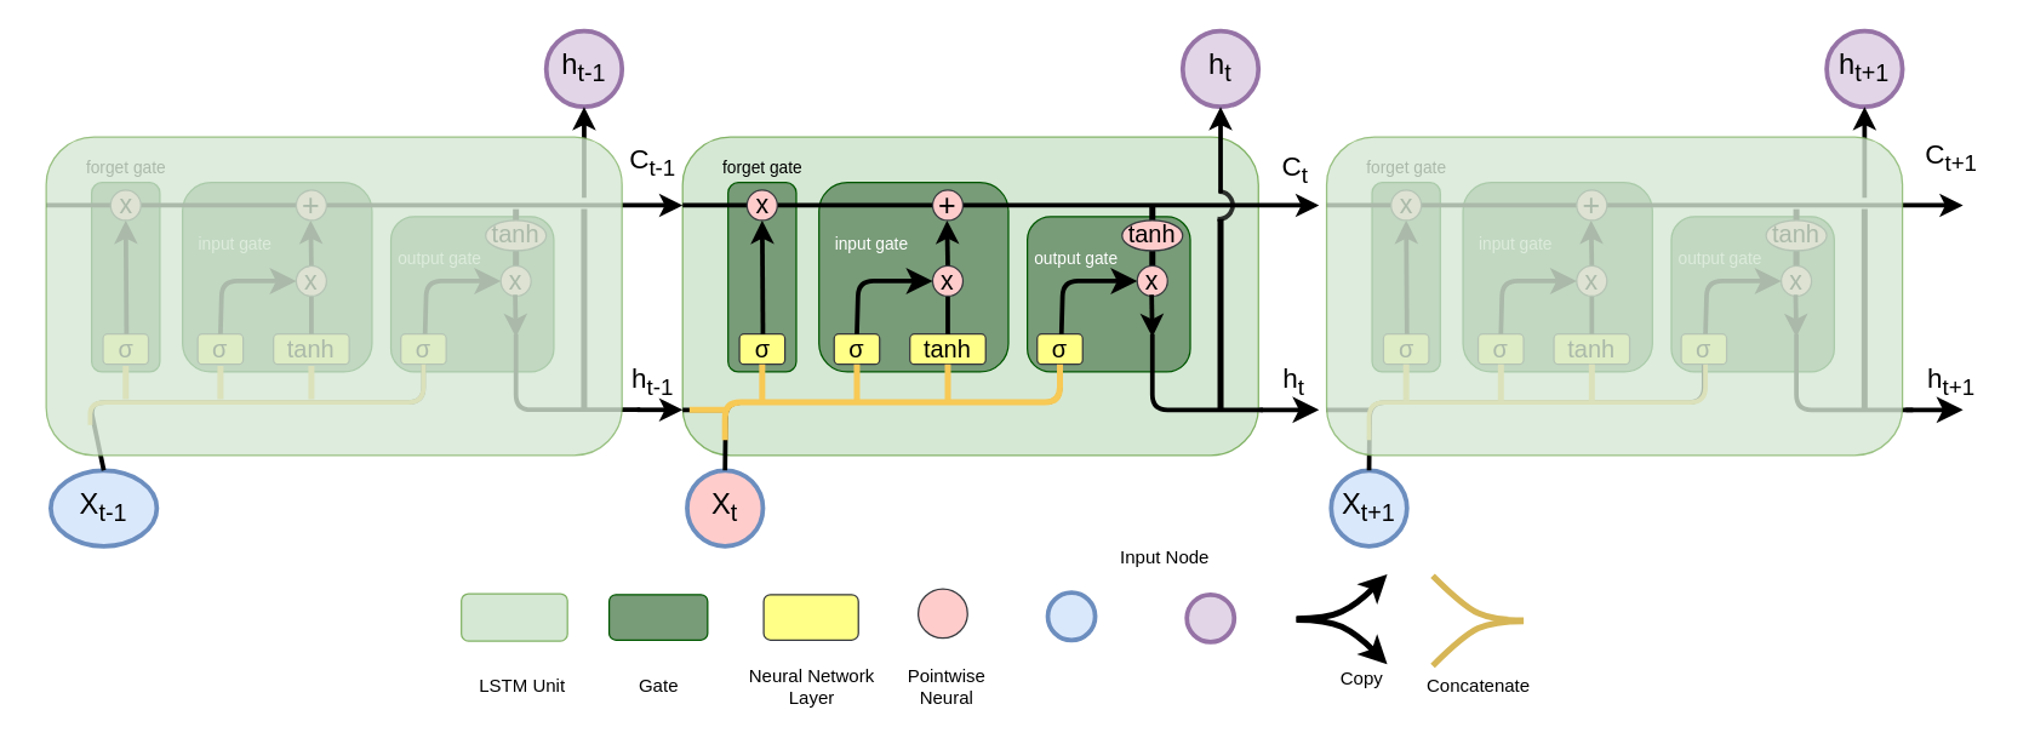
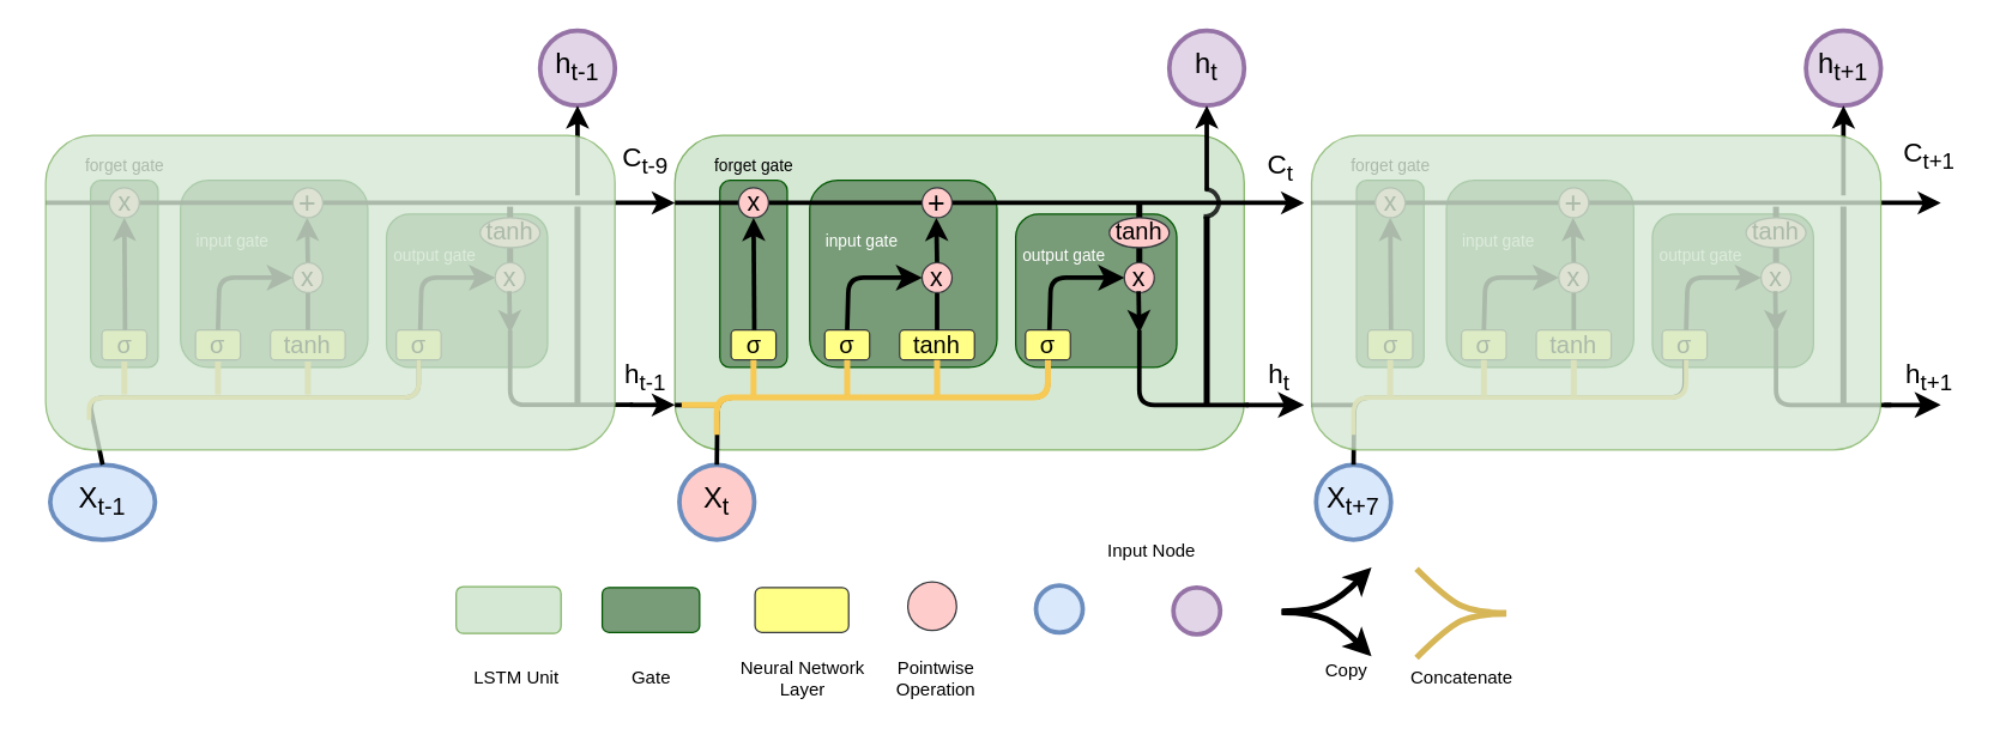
- <mxCell id="72" value="&lt;font style=&quot;font-size: 18px;&quot;&gt;C&lt;sub&gt;t-1&lt;/sub&gt;&lt;/font&gt;" style="text;html=1;align=center;verticalAlign=middle;resizable=0;points=[];autosize=1;strokeColor=none;fillColor=none;fontSize=11;fontColor=#000000;" parent="1" vertex="1"><mxGeometry x="405" y="86.5" width="50" height="40" as="geometry" /></mxCell>
+ <mxCell id="72" value="&lt;font style=&quot;font-size: 18px;&quot;&gt;C&lt;sub&gt;t-9&lt;/sub&gt;&lt;/font&gt;" style="text;html=1;align=center;verticalAlign=middle;resizable=0;points=[];autosize=1;strokeColor=none;fillColor=none;fontSize=11;fontColor=#000000;" parent="1" vertex="1"><mxGeometry x="405" y="86.5" width="50" height="40" as="geometry" /></mxCell>
- <mxCell id="79" value="&lt;font style=&quot;font-size: 19px;&quot;&gt;X&lt;sub&gt;t+1&lt;/sub&gt;&lt;/font&gt;" style="ellipse;whiteSpace=wrap;html=1;aspect=fixed;fillColor=#dae8fc;strokeColor=#6c8ebf;rounded=1;strokeWidth=3;" vertex="1" parent="1"><mxGeometry x="878" y="310" width="50" height="50" as="geometry" /></mxCell>
+ <mxCell id="79" value="&lt;font style=&quot;font-size: 19px;&quot;&gt;X&lt;sub&gt;t+7&lt;/sub&gt;&lt;/font&gt;" style="ellipse;whiteSpace=wrap;html=1;aspect=fixed;fillColor=#dae8fc;strokeColor=#6c8ebf;rounded=1;strokeWidth=3;" vertex="1" parent="1"><mxGeometry x="878" y="310" width="50" height="50" as="geometry" /></mxCell>
- <mxCell id="129" value="Pointwise&lt;br&gt;Neural" style="text;html=1;align=center;verticalAlign=middle;resizable=0;points=[];autosize=1;strokeColor=none;fillColor=none;" vertex="1" parent="1"><mxGeometry x="583.5" y="432.5" width="80" height="40" as="geometry" /></mxCell>
+ <mxCell id="129" value="Pointwise&lt;br&gt;Operation" style="text;html=1;align=center;verticalAlign=middle;resizable=0;points=[];autosize=1;strokeColor=none;fillColor=none;" vertex="1" parent="1"><mxGeometry x="583.5" y="432.5" width="80" height="40" as="geometry" /></mxCell>
